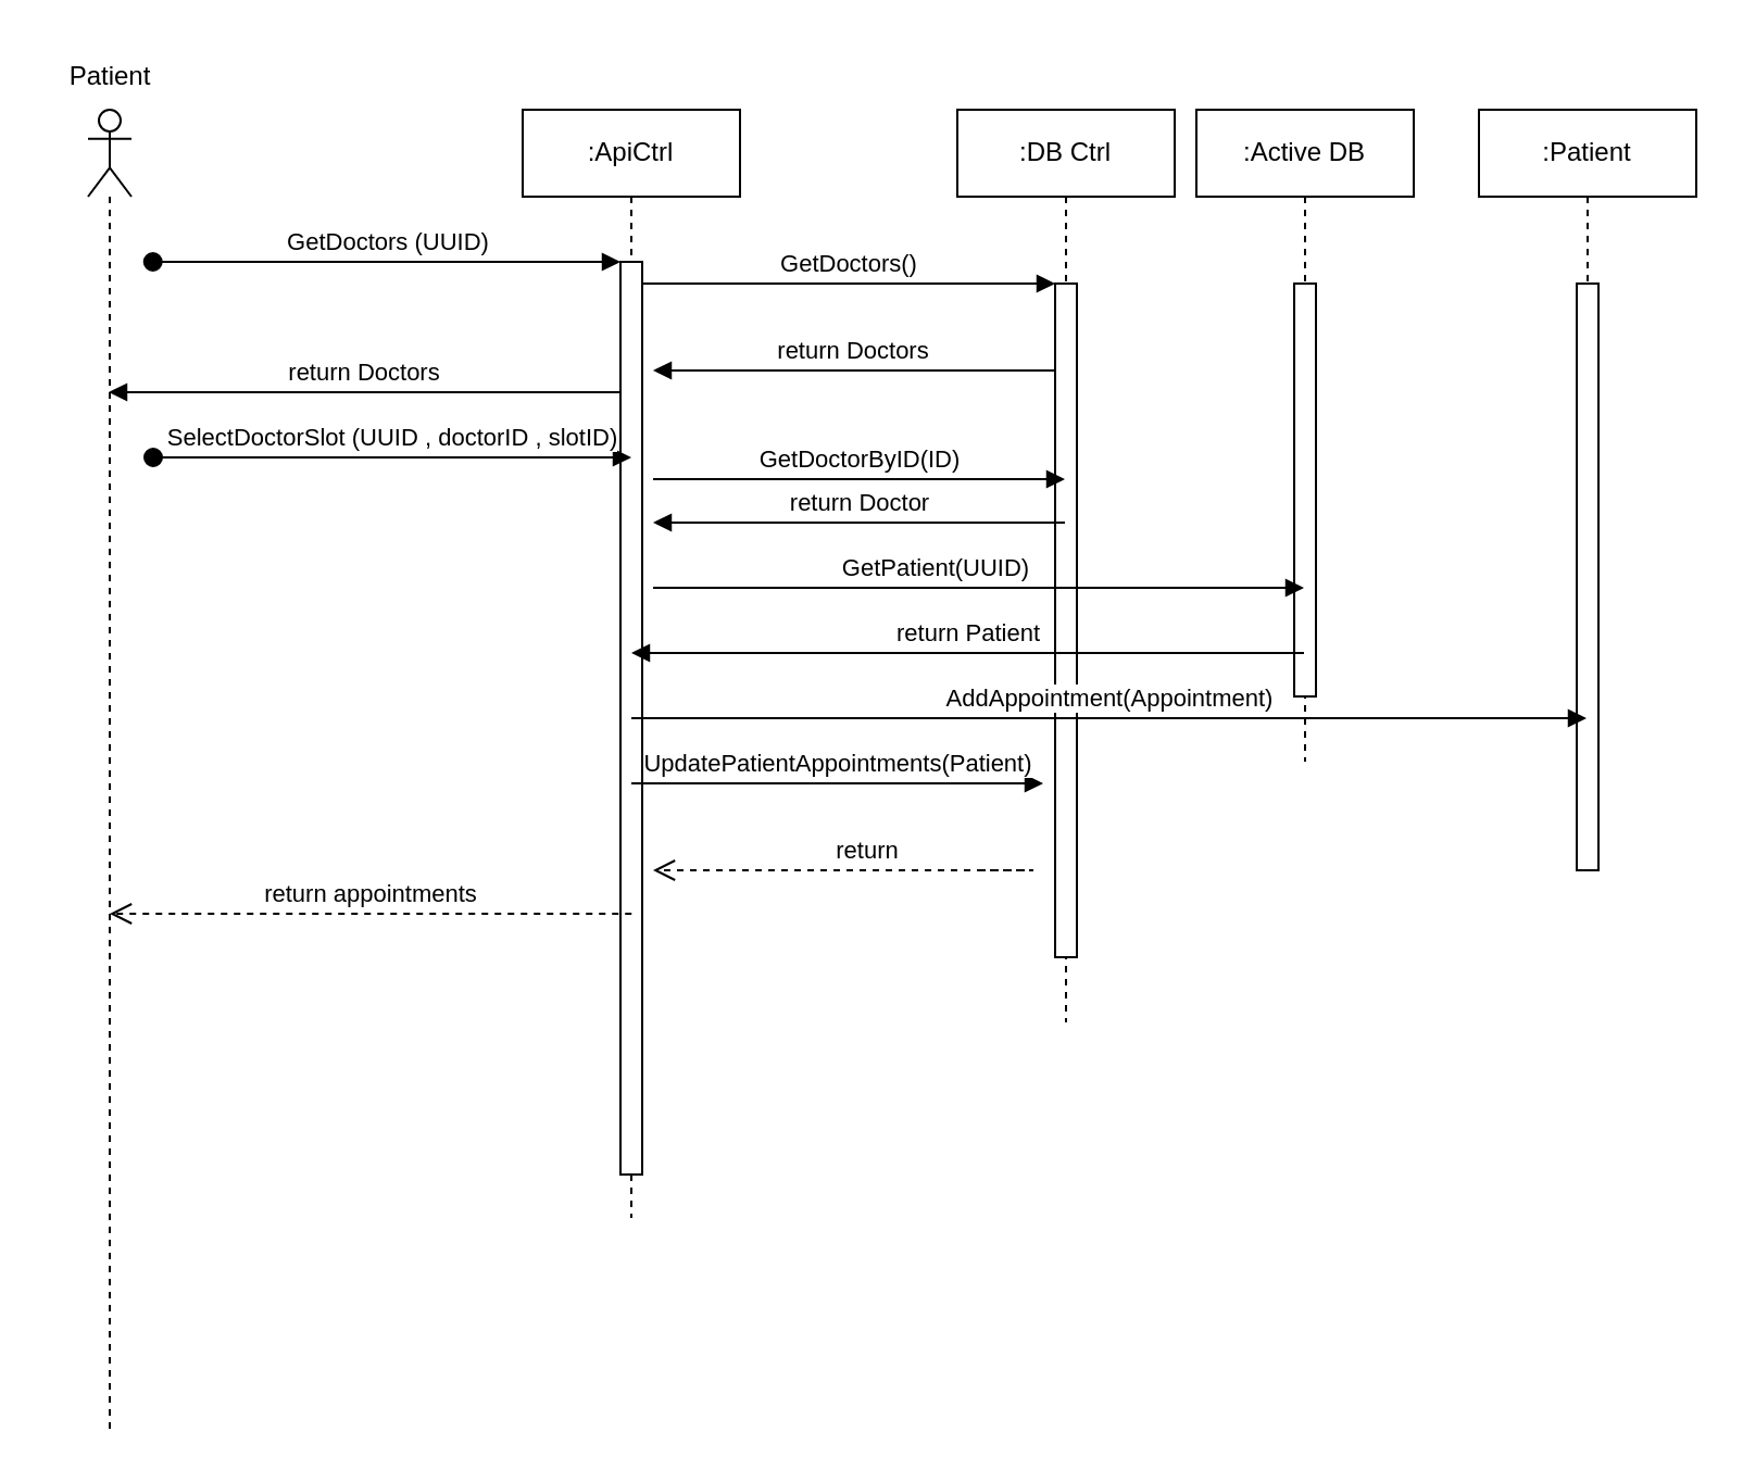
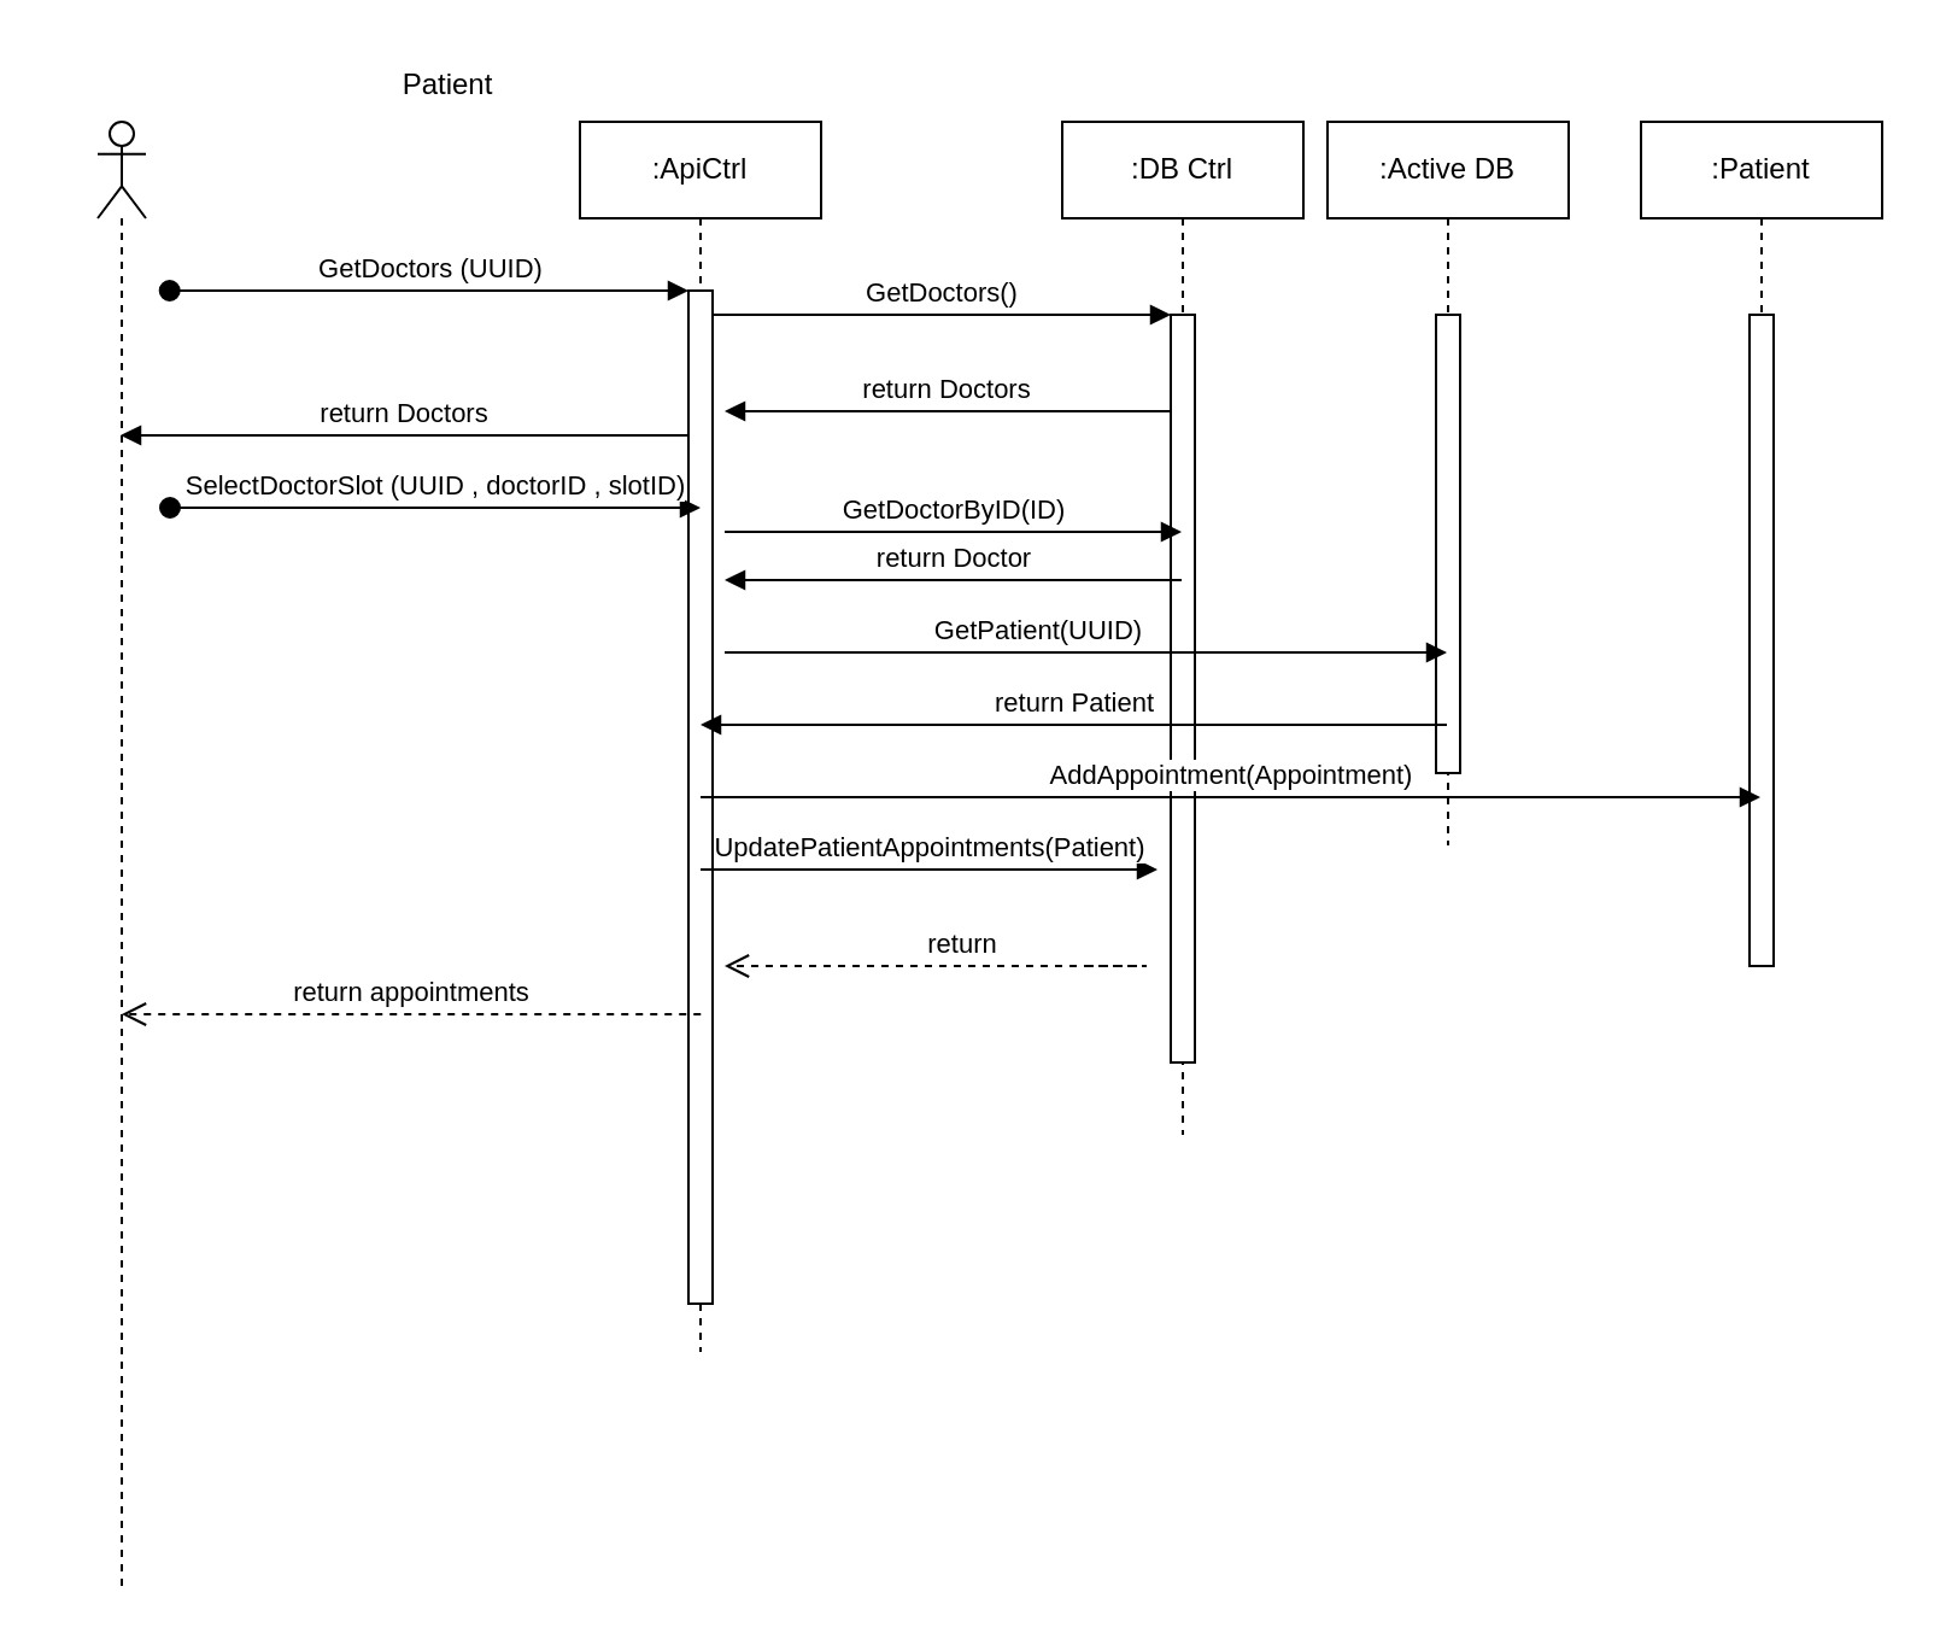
- <mxCell id="10" value="Patient" style="text;html=1;align=center;verticalAlign=middle;resizable=0;points=[];autosize=1;strokeColor=none;fillColor=none;" vertex="1" parent="1"><mxGeometry x="20" y="20" width="60" height="30" as="geometry" /></mxCell>
+ <mxCell id="10" value="Patient" style="text;html=1;align=center;verticalAlign=middle;resizable=0;points=[];autosize=1;strokeColor=none;fillColor=none;" vertex="1" parent="1"><mxGeometry x="155" y="20" width="60" height="30" as="geometry" /></mxCell>
